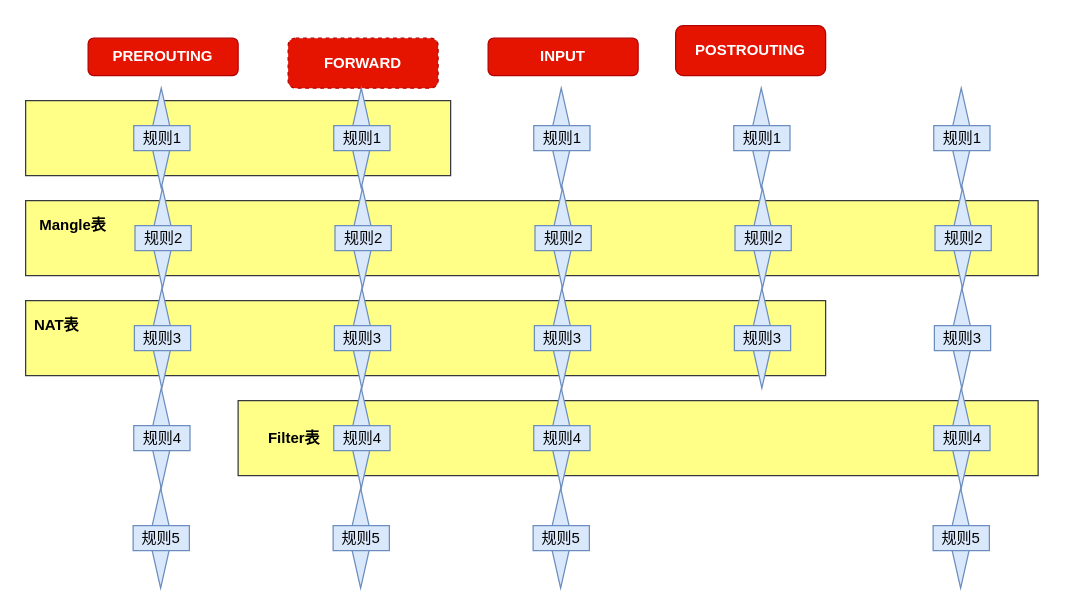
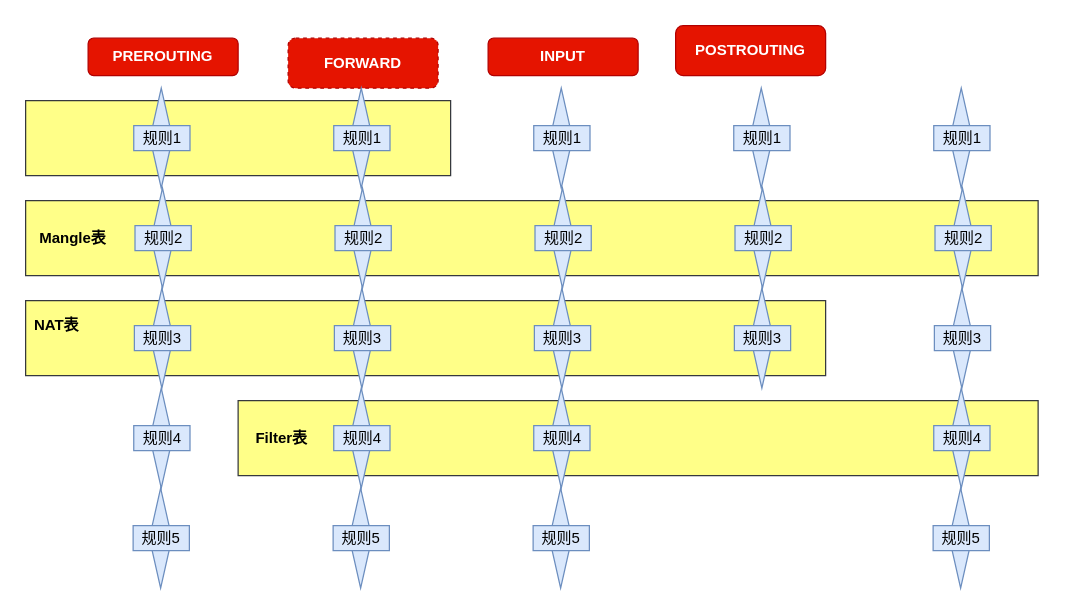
- <mxCell id="7" value="&lt;b&gt;Mangle表&lt;/b&gt;" style="text;html=1;strokeColor=none;fillColor=none;align=center;verticalAlign=middle;whiteSpace=wrap;rounded=0;" vertex="1" parent="1"><mxGeometry x="28" y="170" width="60" height="20" as="geometry" /></mxCell>
+ <mxCell id="7" value="&lt;b&gt;Mangle表&lt;/b&gt;" style="text;html=1;strokeColor=none;fillColor=none;align=center;verticalAlign=middle;whiteSpace=wrap;rounded=0;" vertex="1" parent="1"><mxGeometry x="28" y="180" width="60" height="20" as="geometry" /></mxCell>
- <mxCell id="3" value="&lt;b&gt;Filter表&lt;/b&gt;" style="text;html=1;strokeColor=none;fillColor=none;align=center;verticalAlign=middle;whiteSpace=wrap;rounded=0;" vertex="1" parent="1"><mxGeometry x="210" y="340" width="50" height="20" as="geometry" /></mxCell>
+ <mxCell id="3" value="&lt;b&gt;Filter表&lt;/b&gt;" style="text;html=1;strokeColor=none;fillColor=none;align=center;verticalAlign=middle;whiteSpace=wrap;rounded=0;" vertex="1" parent="1"><mxGeometry x="200" y="340" width="50" height="20" as="geometry" /></mxCell>
